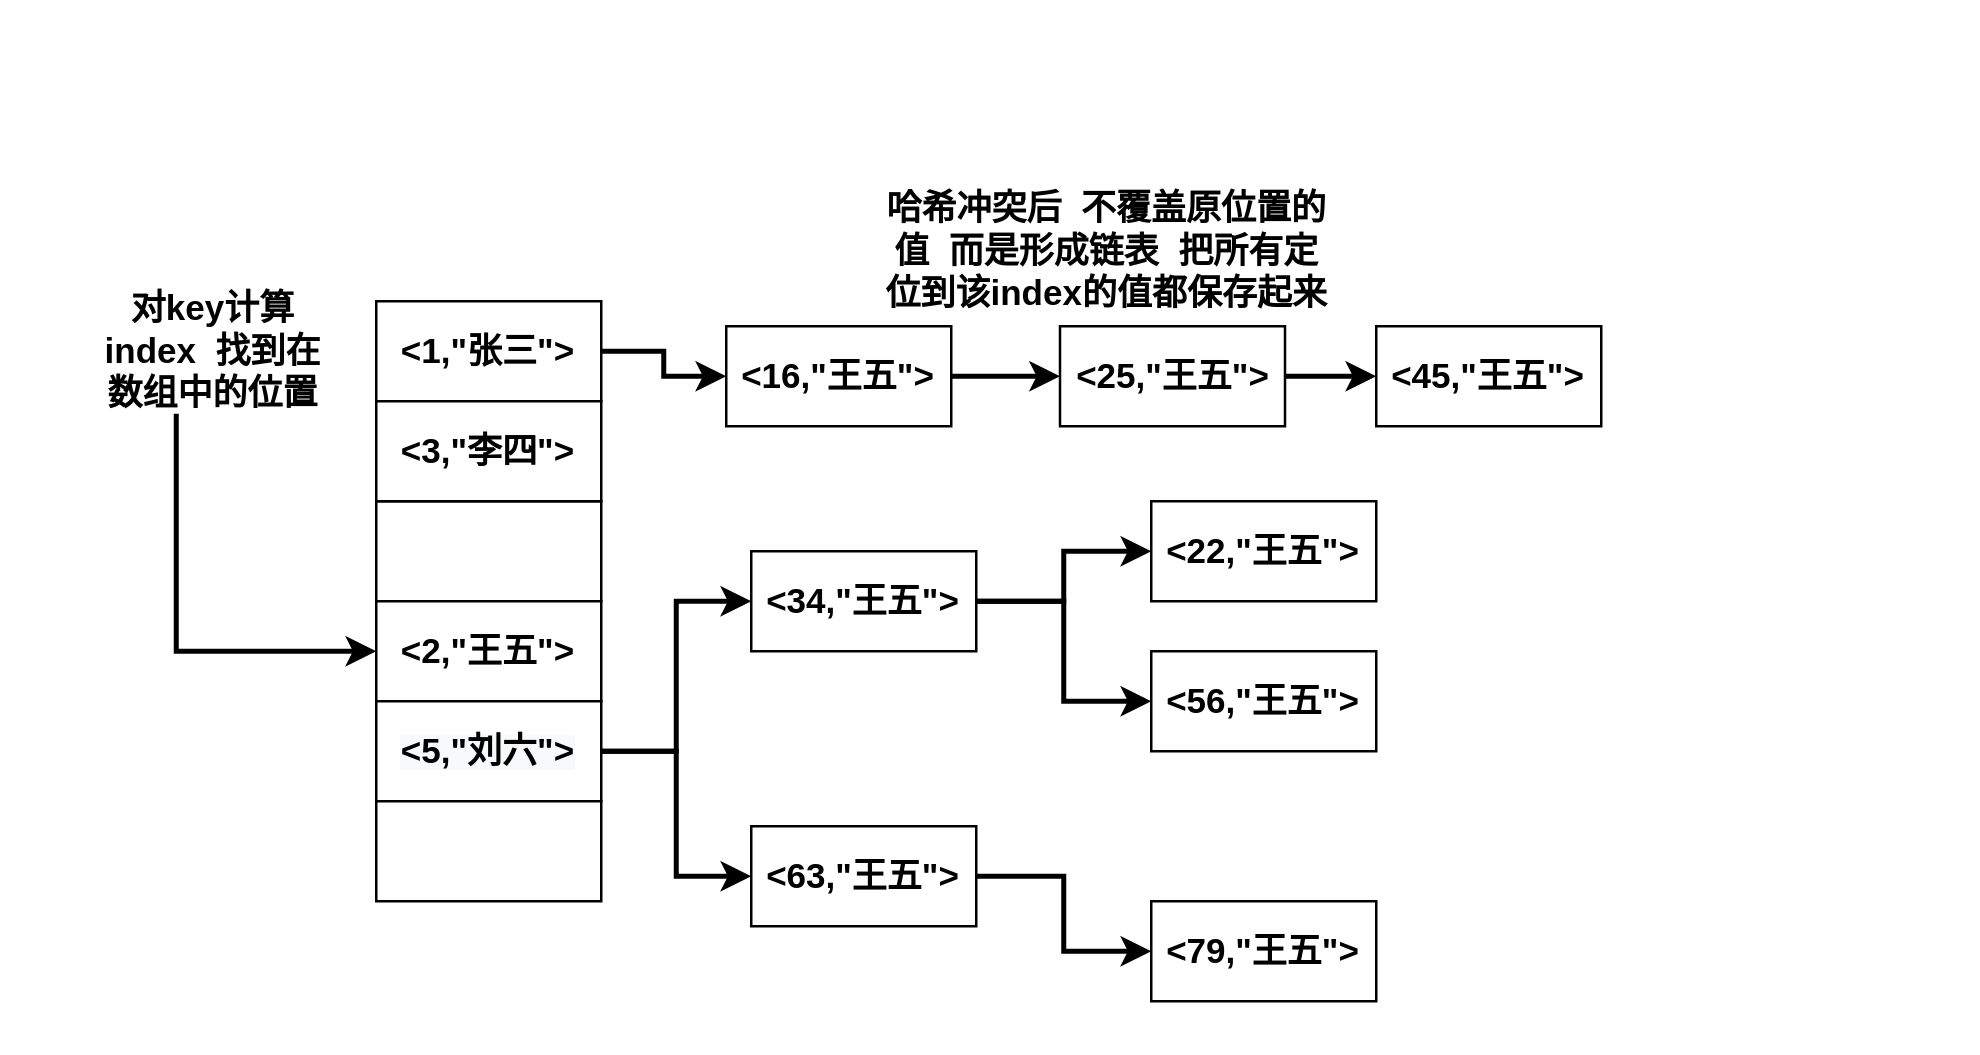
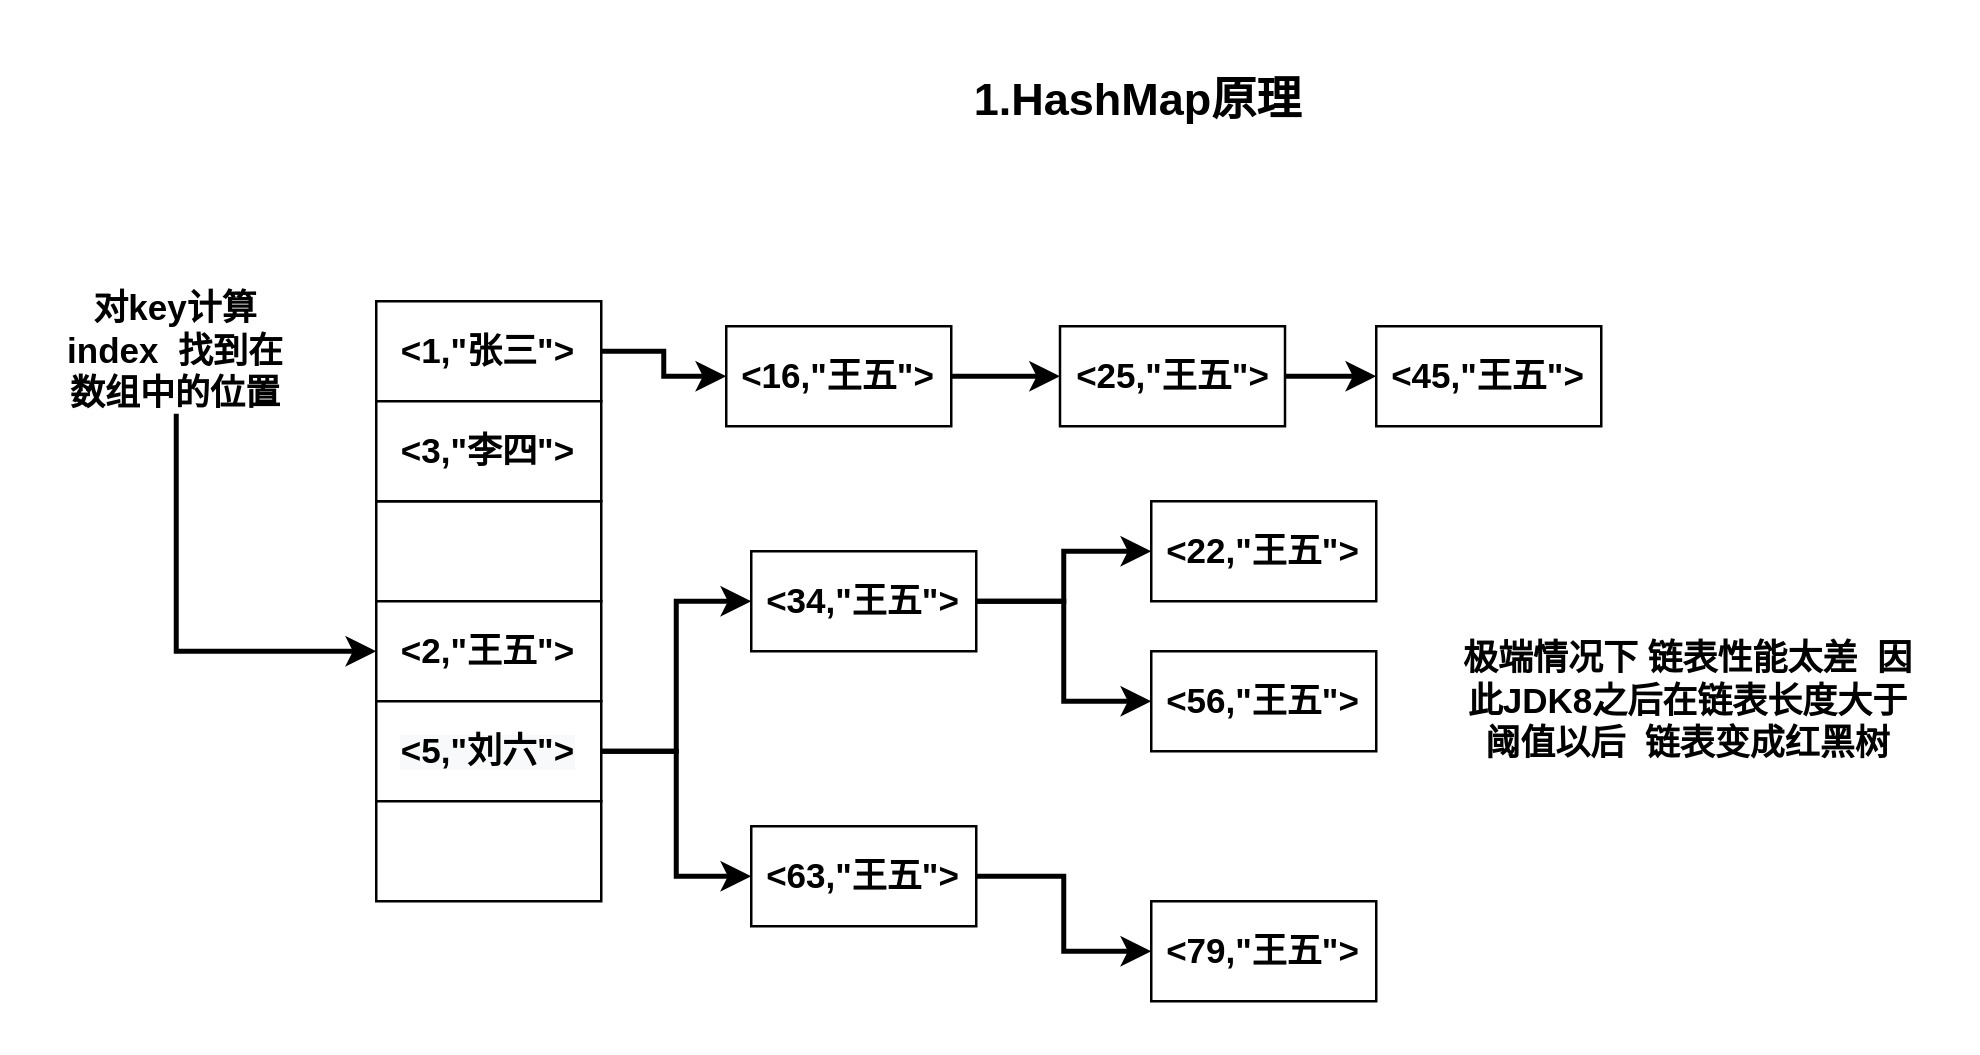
+ <mxCell id="2" value="&lt;font size=&quot;1&quot;&gt;&lt;b style=&quot;font-size: 18px&quot;&gt;1.HashMap原理&lt;/b&gt;&lt;/font&gt;" style="text;html=1;strokeColor=none;fillColor=none;align=center;verticalAlign=middle;whiteSpace=wrap;rounded=0;" parent="1" vertex="1"><mxGeometry x="350" y="20" width="210" height="40" as="geometry" /></mxCell>
- <mxCell id="19" value="&lt;font style=&quot;font-size: 14px&quot;&gt;&lt;b&gt;哈希冲突后&amp;nbsp; 不覆盖原位置的值&amp;nbsp; 而是形成链表&amp;nbsp; 把所有定位到该index的值都保存起来&lt;/b&gt;&lt;/font&gt;" style="text;html=1;strokeColor=none;fillColor=none;align=center;verticalAlign=middle;whiteSpace=wrap;rounded=0;" parent="1" vertex="1"><mxGeometry x="350" y="70" width="185" height="60" as="geometry" /></mxCell>
- <mxCell id="13" value="&lt;font style=&quot;font-size: 14px&quot;&gt;&lt;b&gt;对key计算index&amp;nbsp; 找到在数组中的位置&lt;/b&gt;&lt;/font&gt;" style="text;html=1;strokeColor=none;fillColor=none;align=center;verticalAlign=middle;whiteSpace=wrap;rounded=0;" parent="1" vertex="1"><mxGeometry x="35" y="115" width="100" height="50" as="geometry" /></mxCell>
+ <mxCell id="13" value="&lt;font style=&quot;font-size: 14px&quot;&gt;&lt;b&gt;对key计算index&amp;nbsp; 找到在数组中的位置&lt;/b&gt;&lt;/font&gt;" style="text;html=1;strokeColor=none;fillColor=none;align=center;verticalAlign=middle;whiteSpace=wrap;rounded=0;" parent="1" vertex="1"><mxGeometry x="20" y="115" width="100" height="50" as="geometry" /></mxCell>
+ <mxCell id="20" value="&lt;span style=&quot;font-size: 14px&quot;&gt;&lt;b&gt;极端情况下 链表性能太差&amp;nbsp; 因此JDK8之后在链表长度大于阈值以后&amp;nbsp; 链表变成红黑树&lt;/b&gt;&lt;/span&gt;" style="text;html=1;strokeColor=none;fillColor=none;align=center;verticalAlign=middle;whiteSpace=wrap;rounded=0;" parent="1" vertex="1"><mxGeometry x="580" y="255" width="190" height="50" as="geometry" /></mxCell>
